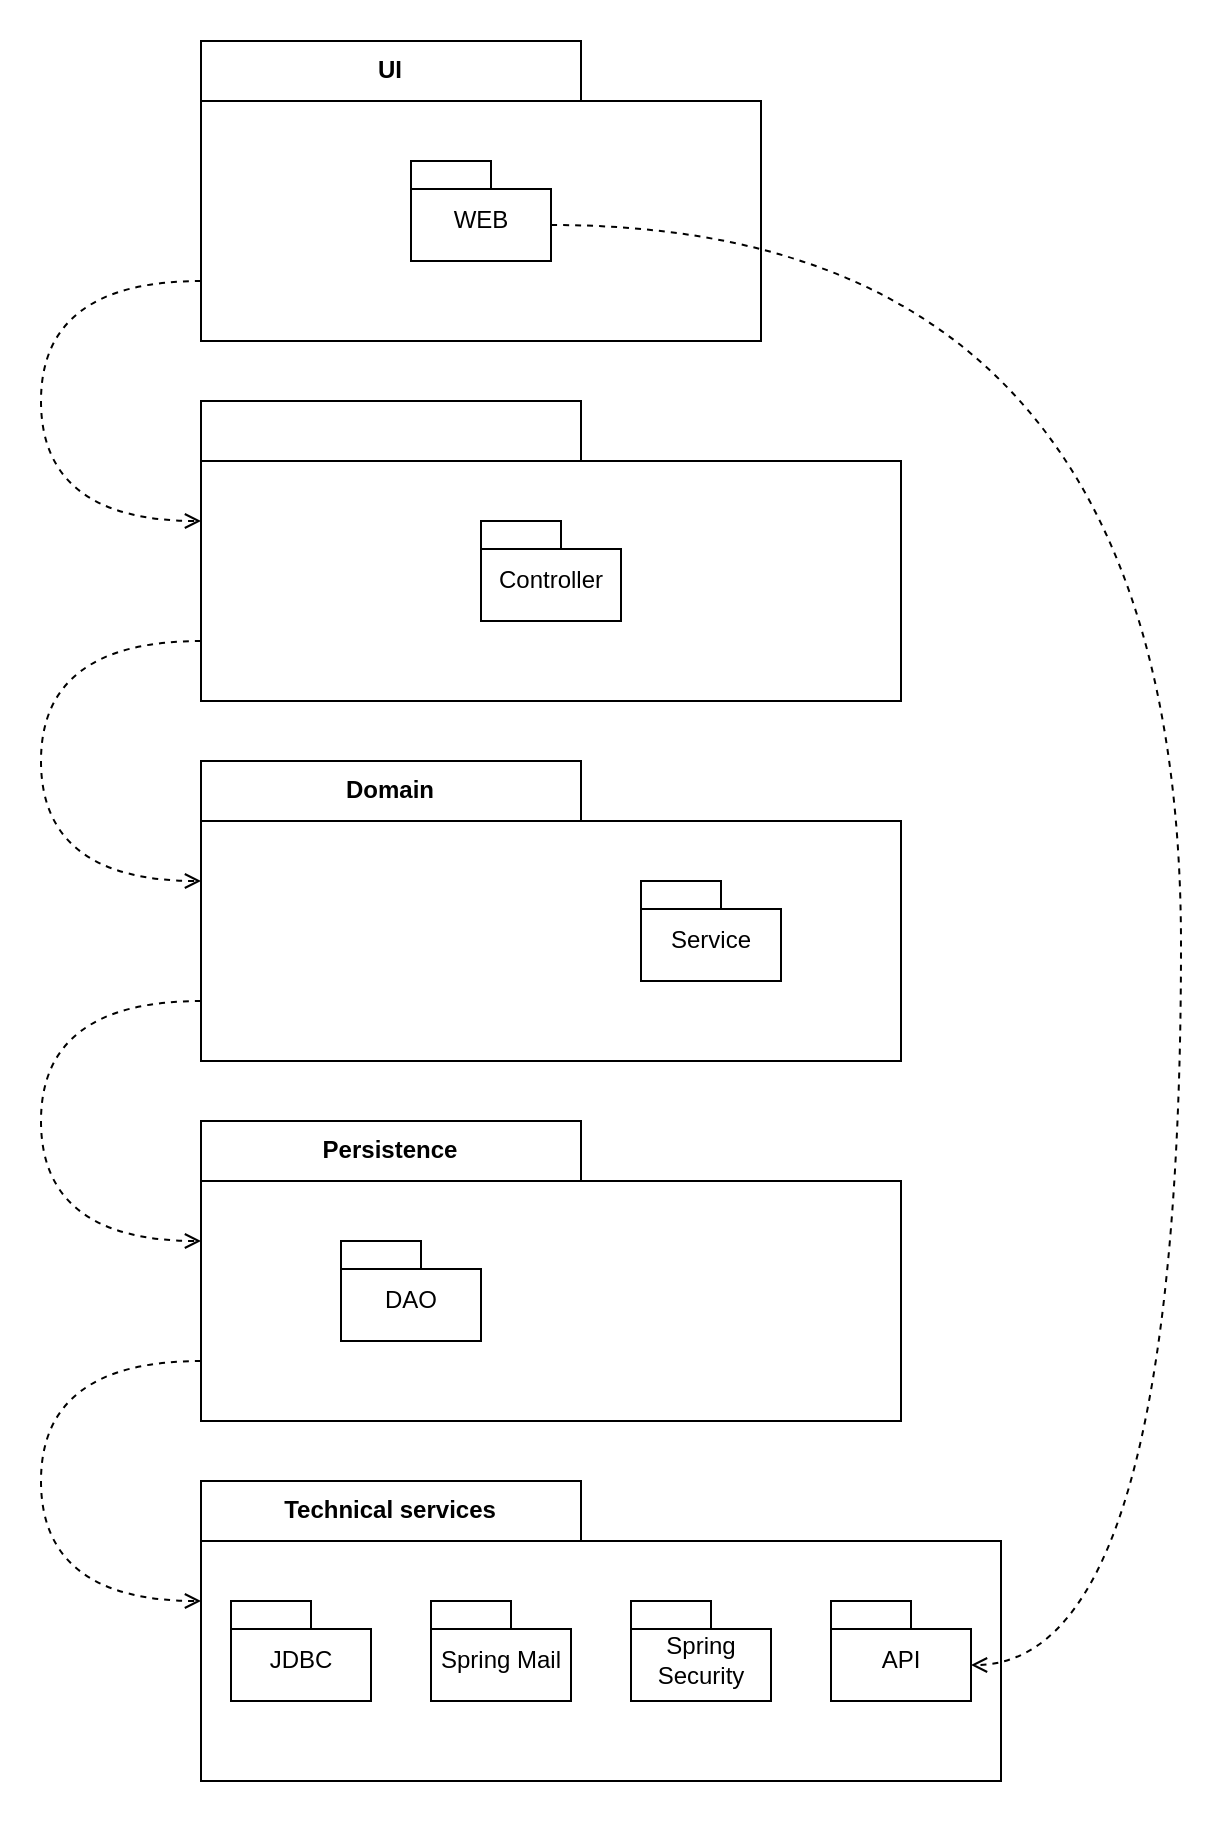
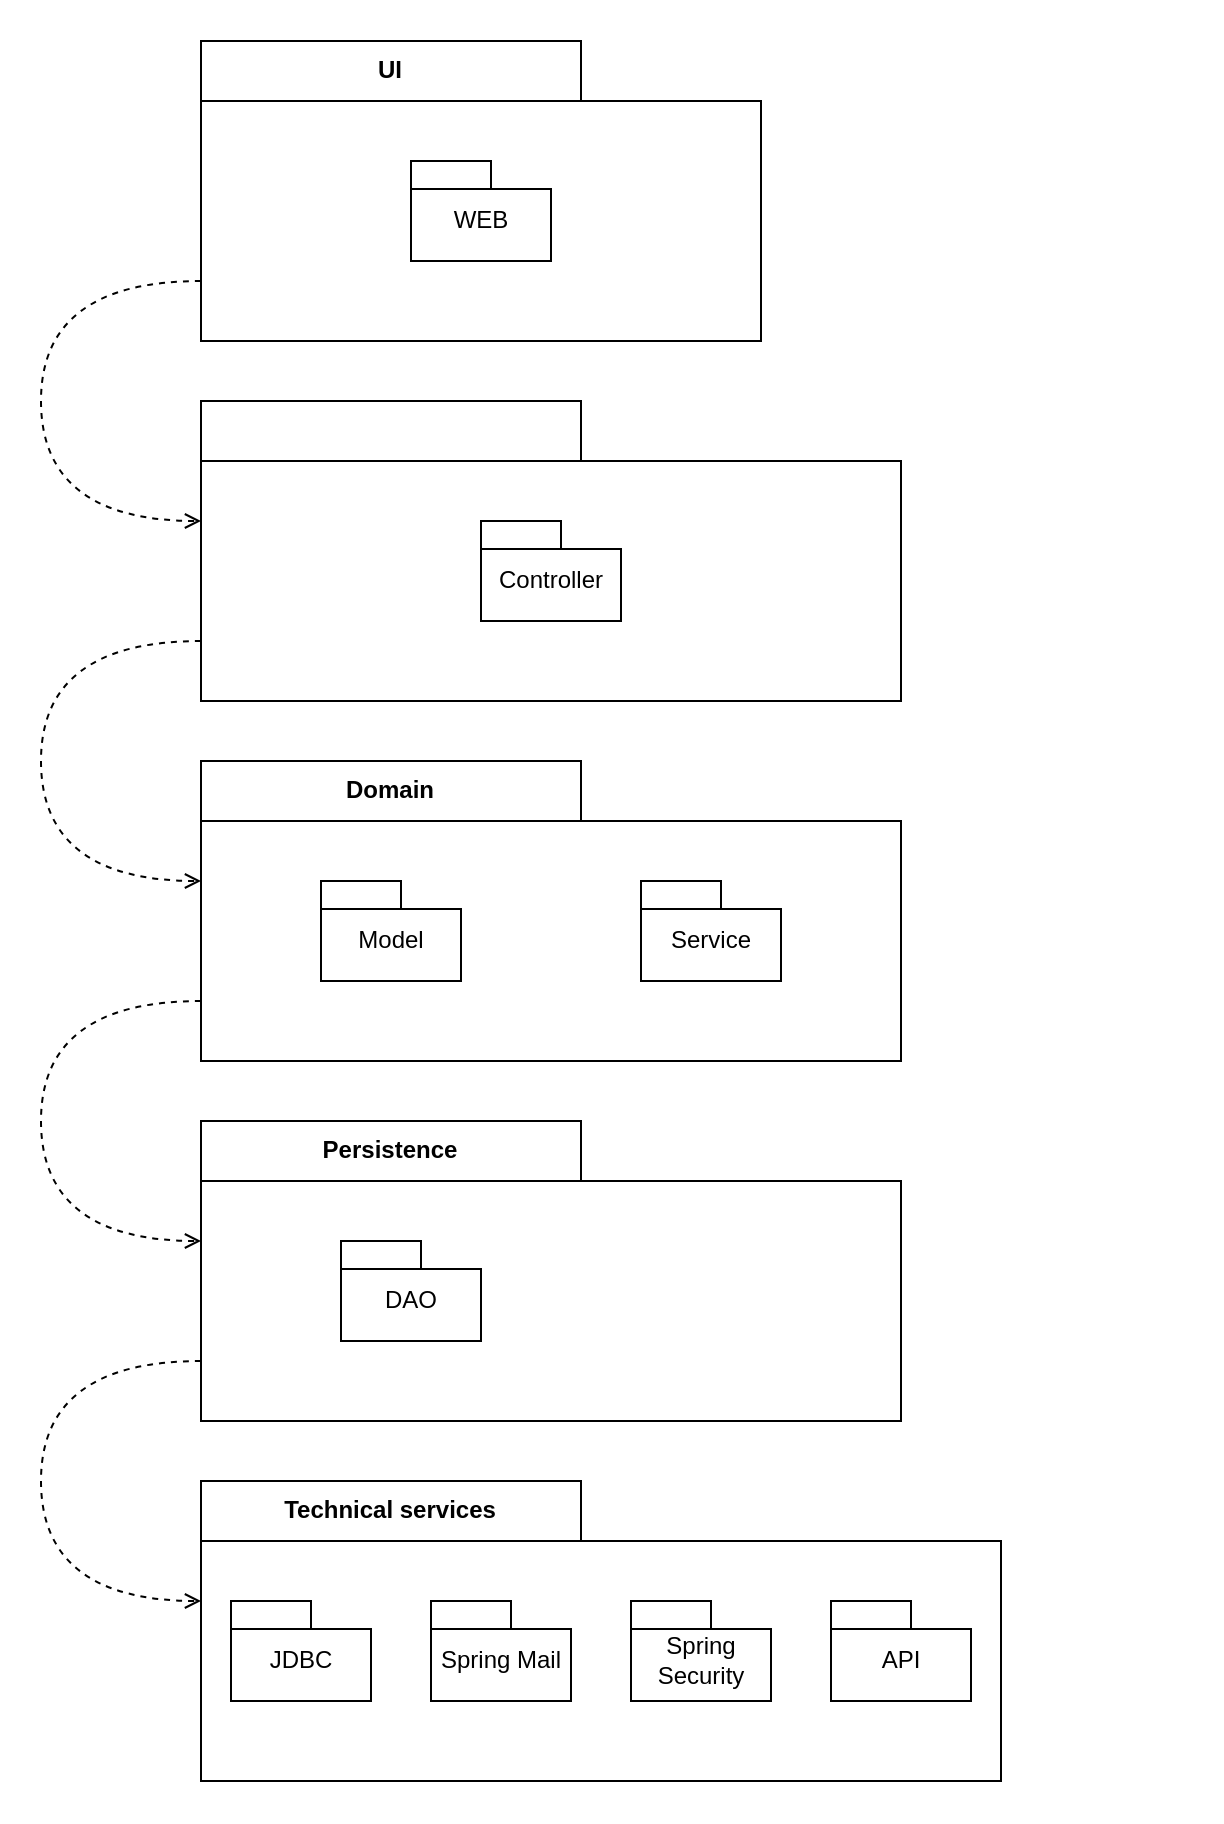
- <mxCell id="10" style="edgeStyle=orthogonalEdgeStyle;curved=1;orthogonalLoop=1;jettySize=auto;html=1;exitX=0;exitY=0;exitDx=70;exitDy=32;exitPerimeter=0;entryX=0;entryY=0;entryDx=70;entryDy=32;entryPerimeter=0;dashed=1;endArrow=open;endFill=0;" edge="1" parent="1" source="11" target="19"><mxGeometry relative="1" as="geometry"><Array as="points"><mxPoint x="590" y="112" /><mxPoint x="590" y="832" /></Array></mxGeometry></mxCell>
+ <mxCell id="24" value="&lt;span style=&quot;font-weight: normal;&quot;&gt;Model&lt;/span&gt;" style="shape=folder;fontStyle=1;spacingTop=10;tabWidth=40;tabHeight=14;tabPosition=left;html=1;" vertex="1" parent="1"><mxGeometry x="160" y="440" width="70" height="50" as="geometry" /></mxCell>
